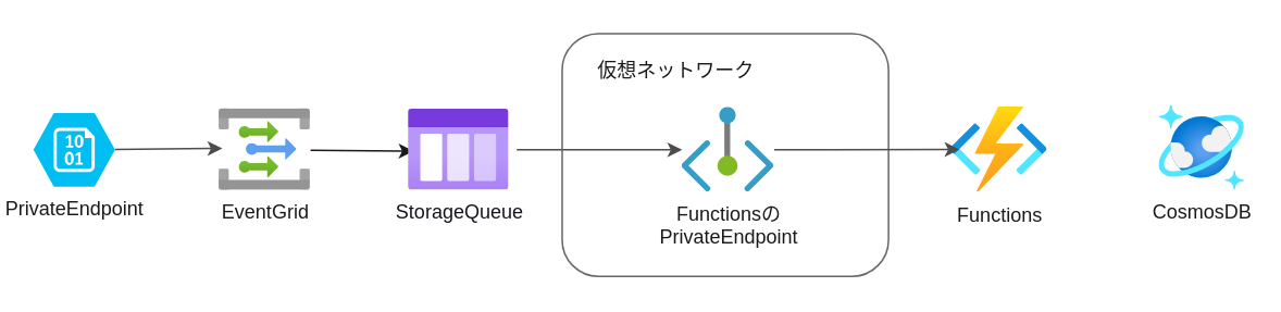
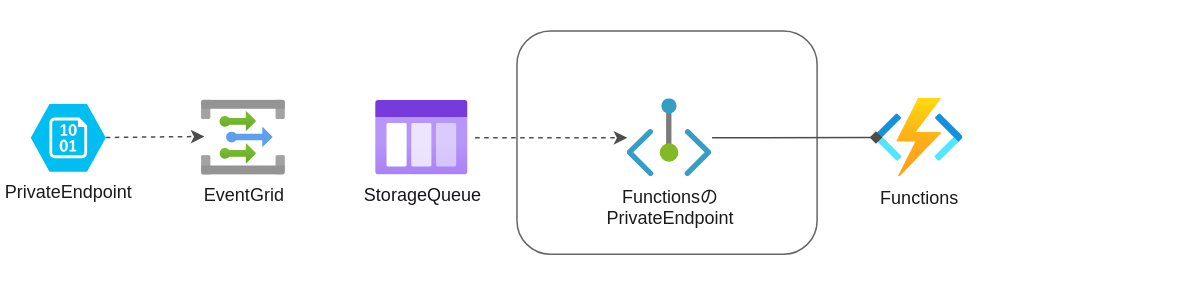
- <mxCell id="9" value="&lt;span style=&quot;color: rgb(26, 26, 26); font-family: Helvetica; font-size: 12px; font-style: normal; font-variant-ligatures: normal; font-variant-caps: normal; font-weight: 400; letter-spacing: normal; orphans: 2; text-align: left; text-indent: 0px; text-transform: none; widows: 2; word-spacing: 0px; -webkit-text-stroke-width: 0px; text-decoration-thickness: initial; text-decoration-style: initial; text-decoration-color: initial; float: none; display: inline !important;&quot;&gt;仮想ネットワーク&lt;/span&gt;" style="text;whiteSpace=wrap;html=1;fontColor=#1A1A1A;fillColor=none;labelBackgroundColor=none;" parent="1" vertex="1"><mxGeometry x="364" y="28.75" width="110" height="22.5" as="geometry" /></mxCell>
- <mxCell id="12" value="CosmosDB" style="aspect=fixed;html=1;points=[];align=center;image;fontSize=12;image=img/lib/azure2/databases/Azure_Cosmos_DB.svg;shadow=0;labelBackgroundColor=none;sketch=0;strokeColor=#666666;fontColor=#1A1A1A;fillColor=#FF0000;" parent="1" vertex="1"><mxGeometry x="710" y="64" width="52.25" height="52.25" as="geometry" /></mxCell>
- <mxCell id="2" style="edgeStyle=none;html=1;entryX=0.031;entryY=0.481;entryDx=0;entryDy=0;entryPerimeter=0;fontColor=#1A1A1A;strokeColor=#4D4D4D;" parent="1" source="3" target="6" edge="1"><mxGeometry relative="1" as="geometry"><Array as="points" /></mxGeometry></mxCell>
+ <mxCell id="2" style="edgeStyle=none;html=1;entryX=0.031;entryY=0.481;entryDx=0;entryDy=0;entryPerimeter=0;fontColor=#1A1A1A;strokeColor=#4D4D4D;dashed=1;" parent="1" source="3" target="6" edge="1"><mxGeometry relative="1" as="geometry"><Array as="points" /></mxGeometry></mxCell>
- <mxCell id="10" style="edgeStyle=none;html=1;entryX=0.091;entryY=0.495;entryDx=0;entryDy=0;entryPerimeter=0;strokeColor=#4D4D4D;fontColor=#1A1A1A;" parent="1" source="11" target="8" edge="1"><mxGeometry relative="1" as="geometry" /></mxCell>
+ <mxCell id="10" style="edgeStyle=none;html=1;entryX=0.091;entryY=0.495;entryDx=0;entryDy=0;entryPerimeter=0;strokeColor=#4D4D4D;fontColor=#1A1A1A;endArrow=diamond;" parent="1" source="11" target="8" edge="1"><mxGeometry relative="1" as="geometry" /></mxCell>
- <mxCell id="5" style="edgeStyle=none;html=1;entryX=0.047;entryY=0.516;entryDx=0;entryDy=0;entryPerimeter=0;strokeColor=#1A1A1A;" edge="1" parent="1" source="6" target="13"><mxGeometry relative="1" as="geometry" /></mxCell>
- <mxCell id="4" value="" style="edgeStyle=none;html=1;strokeColor=#4D4D4D;fontColor=#1A1A1A;startArrow=none;exitX=1.075;exitY=0.5;exitDx=0;exitDy=0;exitPerimeter=0;" parent="1" source="13" target="11" edge="1"><mxGeometry relative="1" as="geometry" /></mxCell>
+ <mxCell id="4" value="" style="edgeStyle=none;html=1;strokeColor=#4D4D4D;fontColor=#1A1A1A;startArrow=none;exitX=1.075;exitY=0.5;exitDx=0;exitDy=0;exitPerimeter=0;dashed=1;" parent="1" source="13" target="11" edge="1"><mxGeometry relative="1" as="geometry" /></mxCell>
